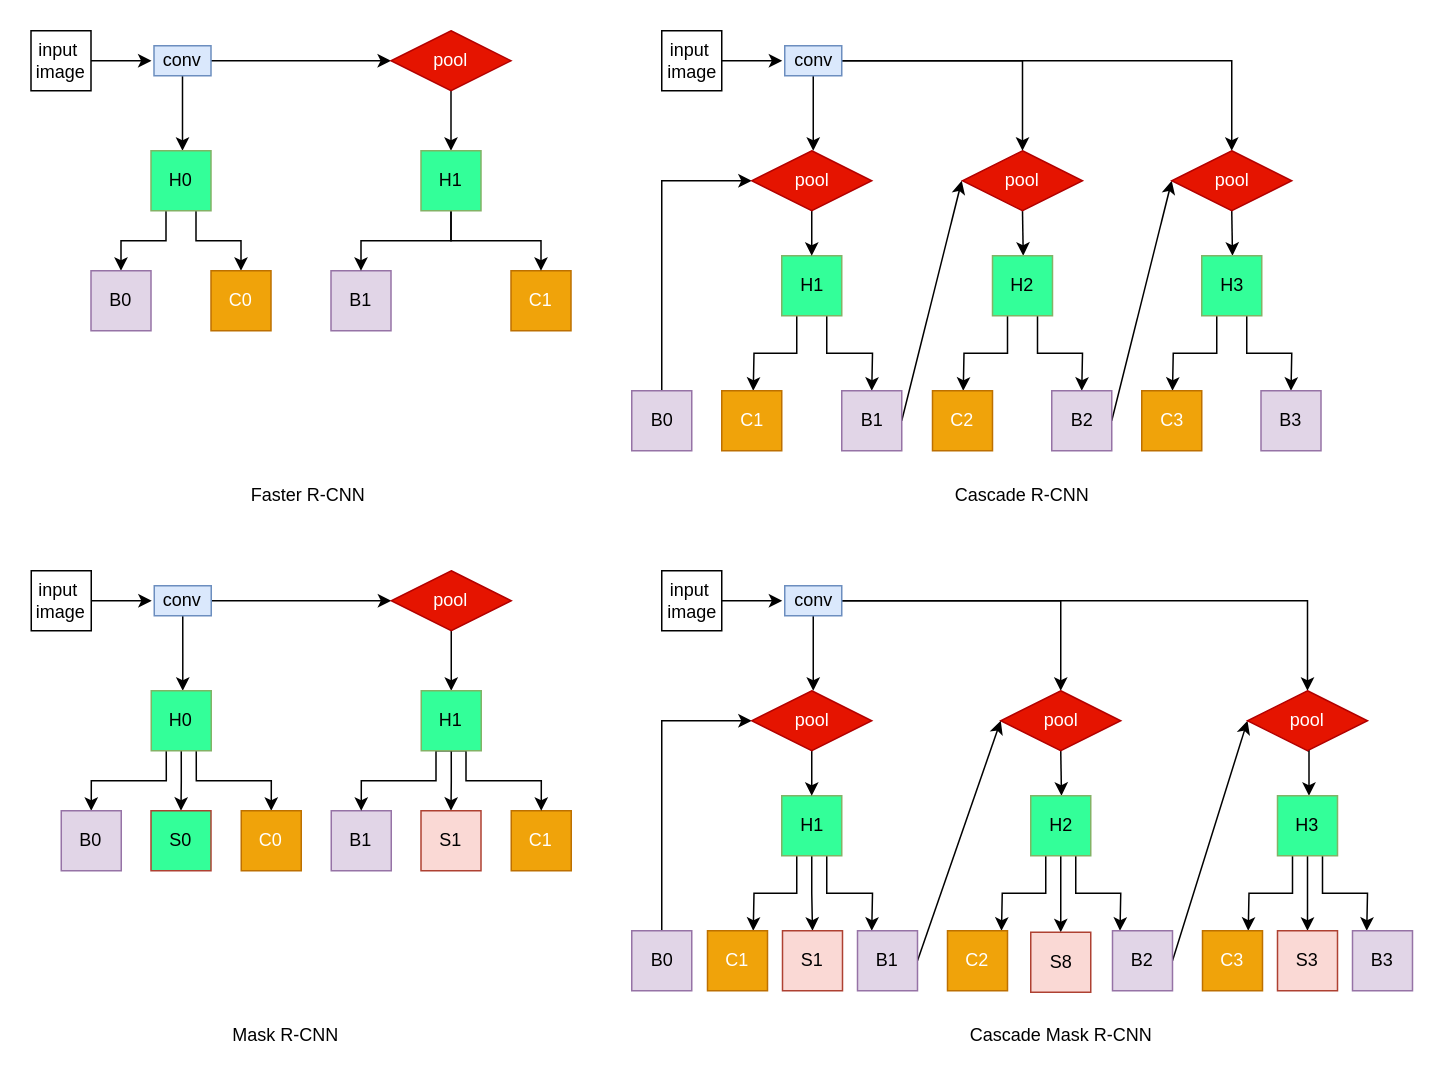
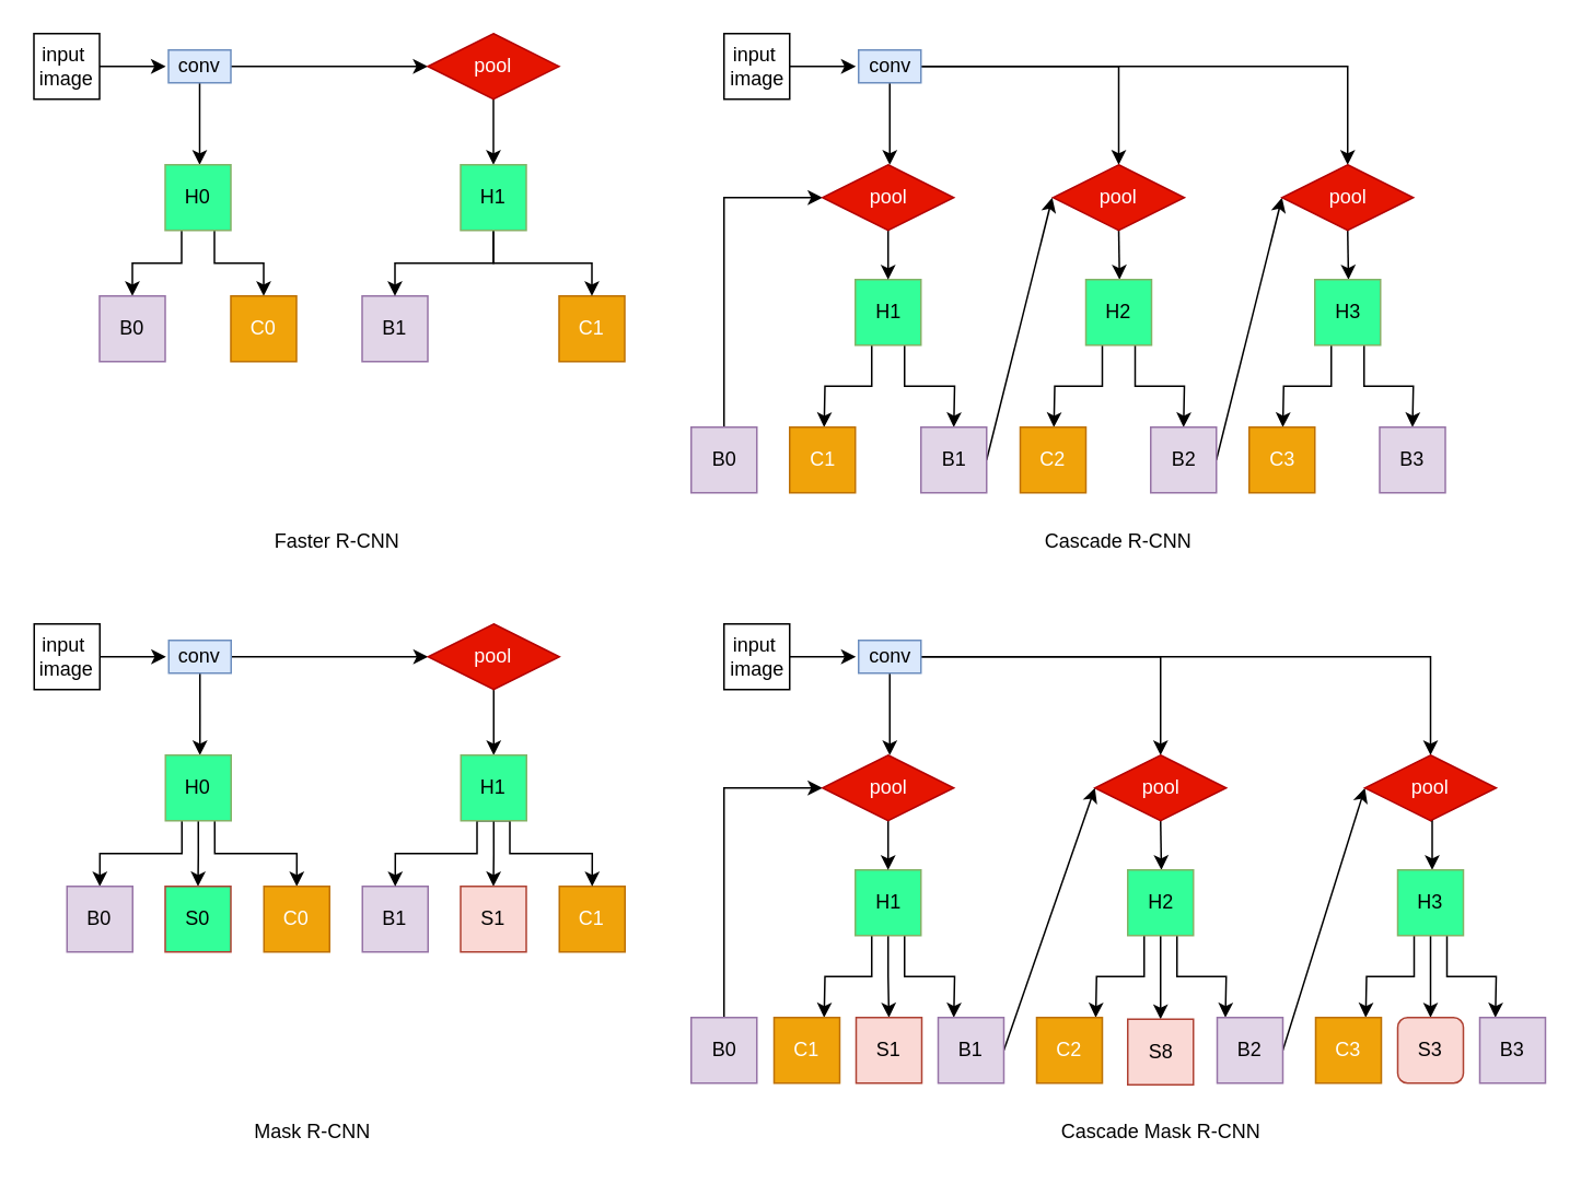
- <mxCell id="110" value="S3" style="whiteSpace=wrap;html=1;aspect=fixed;fillColor=#fad9d5;strokeColor=#ae4132;" vertex="1" parent="1"><mxGeometry x="851" y="620" width="40" height="40" as="geometry" /></mxCell>
+ <mxCell id="110" value="S3" style="whiteSpace=wrap;html=1;aspect=fixed;fillColor=#fad9d5;strokeColor=#ae4132;rounded=1;" vertex="1" parent="1"><mxGeometry x="851" y="620" width="40" height="40" as="geometry" /></mxCell>
